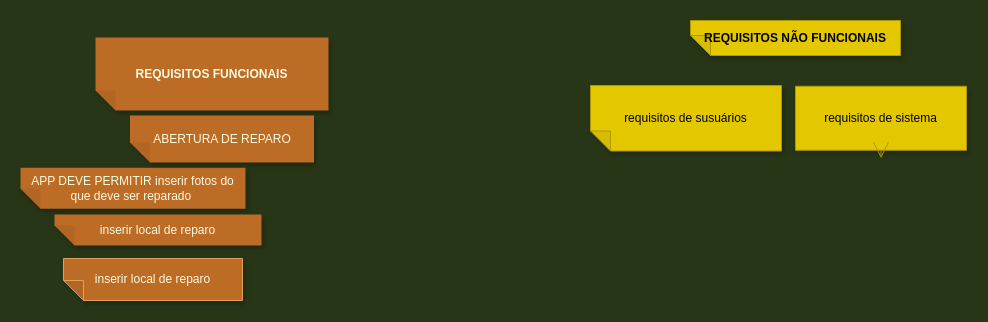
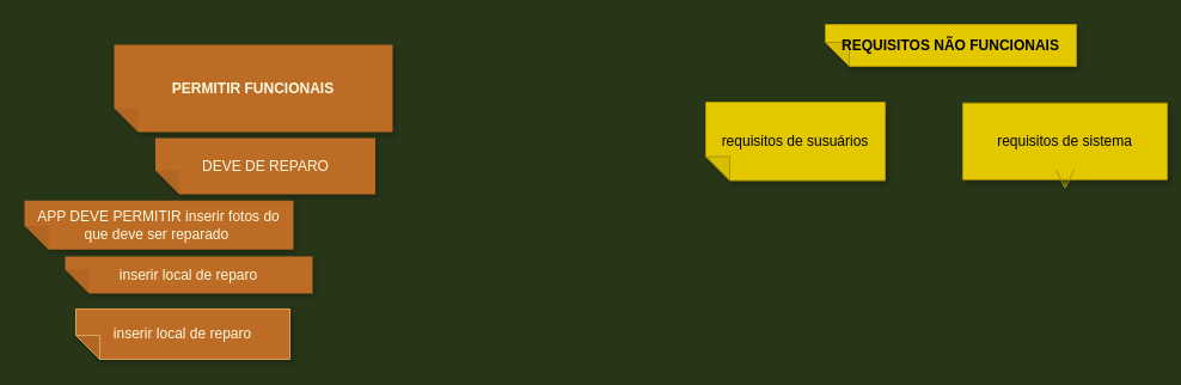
- <mxCell id="2" value="&lt;b&gt;REQUISITOS FUNCIONAIS&lt;/b&gt;" style="shape=note;whiteSpace=wrap;html=1;backgroundOutline=1;fontColor=#FEFAE0;darkOpacity=0.05;fillColor=#BC6C25;strokeColor=none;fillStyle=solid;direction=west;gradientDirection=north;shadow=1;size=20;pointerEvents=1;hachureGap=4;" vertex="1" parent="1"><mxGeometry x="95" y="37" width="233" height="73" as="geometry" /></mxCell>
+ <mxCell id="2" value="&lt;b&gt;PERMITIR FUNCIONAIS&lt;/b&gt;" style="shape=note;whiteSpace=wrap;html=1;backgroundOutline=1;fontColor=#FEFAE0;darkOpacity=0.05;fillColor=#BC6C25;strokeColor=none;fillStyle=solid;direction=west;gradientDirection=north;shadow=1;size=20;pointerEvents=1;hachureGap=4;" vertex="1" parent="1"><mxGeometry x="95" y="37" width="233" height="73" as="geometry" /></mxCell>
- <mxCell id="6" value="&lt;span style=&quot;font-weight: normal;&quot;&gt;requisitos de susuários&lt;/span&gt;" style="shape=note;whiteSpace=wrap;html=1;backgroundOutline=1;fontColor=#000000;darkOpacity=0.05;fillColor=#e3c800;strokeColor=#B09500;fillStyle=solid;direction=west;gradientDirection=north;shadow=1;size=20;pointerEvents=1;hachureGap=4;fontStyle=1" vertex="1" parent="1"><mxGeometry x="590" y="85" width="191" height="65.5" as="geometry" /></mxCell>
+ <mxCell id="6" value="&lt;span style=&quot;font-weight: normal;&quot;&gt;requisitos de susuários&lt;/span&gt;" style="shape=note;whiteSpace=wrap;html=1;backgroundOutline=1;fontColor=#000000;darkOpacity=0.05;fillColor=#e3c800;strokeColor=#B09500;fillStyle=solid;direction=west;gradientDirection=north;shadow=1;size=20;pointerEvents=1;hachureGap=4;fontStyle=1" vertex="1" parent="1"><mxGeometry x="590" y="85" width="150" height="65.5" as="geometry" /></mxCell>
- <mxCell id="5" value="&lt;span style=&quot;font-weight: normal;&quot;&gt;requisitos de sistema&lt;/span&gt;" style="shape=note;whiteSpace=wrap;html=1;backgroundOutline=1;fontColor=#000000;darkOpacity=0.05;fillColor=#e3c800;strokeColor=#B09500;fillStyle=solid;direction=west;gradientDirection=north;shadow=1;size=0;pointerEvents=1;hachureGap=4;fontStyle=1" vertex="1" parent="1"><mxGeometry x="795" y="85.75" width="171" height="64" as="geometry" /></mxCell>
+ <mxCell id="5" value="&lt;span style=&quot;font-weight: normal;&quot;&gt;requisitos de sistema&lt;/span&gt;" style="shape=note;whiteSpace=wrap;html=1;backgroundOutline=1;fontColor=#000000;darkOpacity=0.05;fillColor=#e3c800;strokeColor=#B09500;fillStyle=solid;direction=west;gradientDirection=north;shadow=1;size=0;pointerEvents=1;hachureGap=4;fontStyle=1" vertex="1" parent="1"><mxGeometry x="805" y="85.75" width="171" height="64" as="geometry" /></mxCell>
- <mxCell id="4" value="ABERTURA DE REPARO&lt;br&gt;" style="shape=note;whiteSpace=wrap;html=1;backgroundOutline=1;fontColor=#FEFAE0;darkOpacity=0.05;fillColor=#BC6C25;strokeColor=none;fillStyle=solid;direction=west;gradientDirection=north;shadow=1;size=20;pointerEvents=1;hachureGap=4;" vertex="1" parent="1"><mxGeometry x="129.5" y="115" width="184" height="47" as="geometry" /></mxCell>
+ <mxCell id="4" value="DEVE DE REPARO&lt;br&gt;" style="shape=note;whiteSpace=wrap;html=1;backgroundOutline=1;fontColor=#FEFAE0;darkOpacity=0.05;fillColor=#BC6C25;strokeColor=none;fillStyle=solid;direction=west;gradientDirection=north;shadow=1;size=20;pointerEvents=1;hachureGap=4;" vertex="1" parent="1"><mxGeometry x="129.5" y="115" width="184" height="47" as="geometry" /></mxCell>
